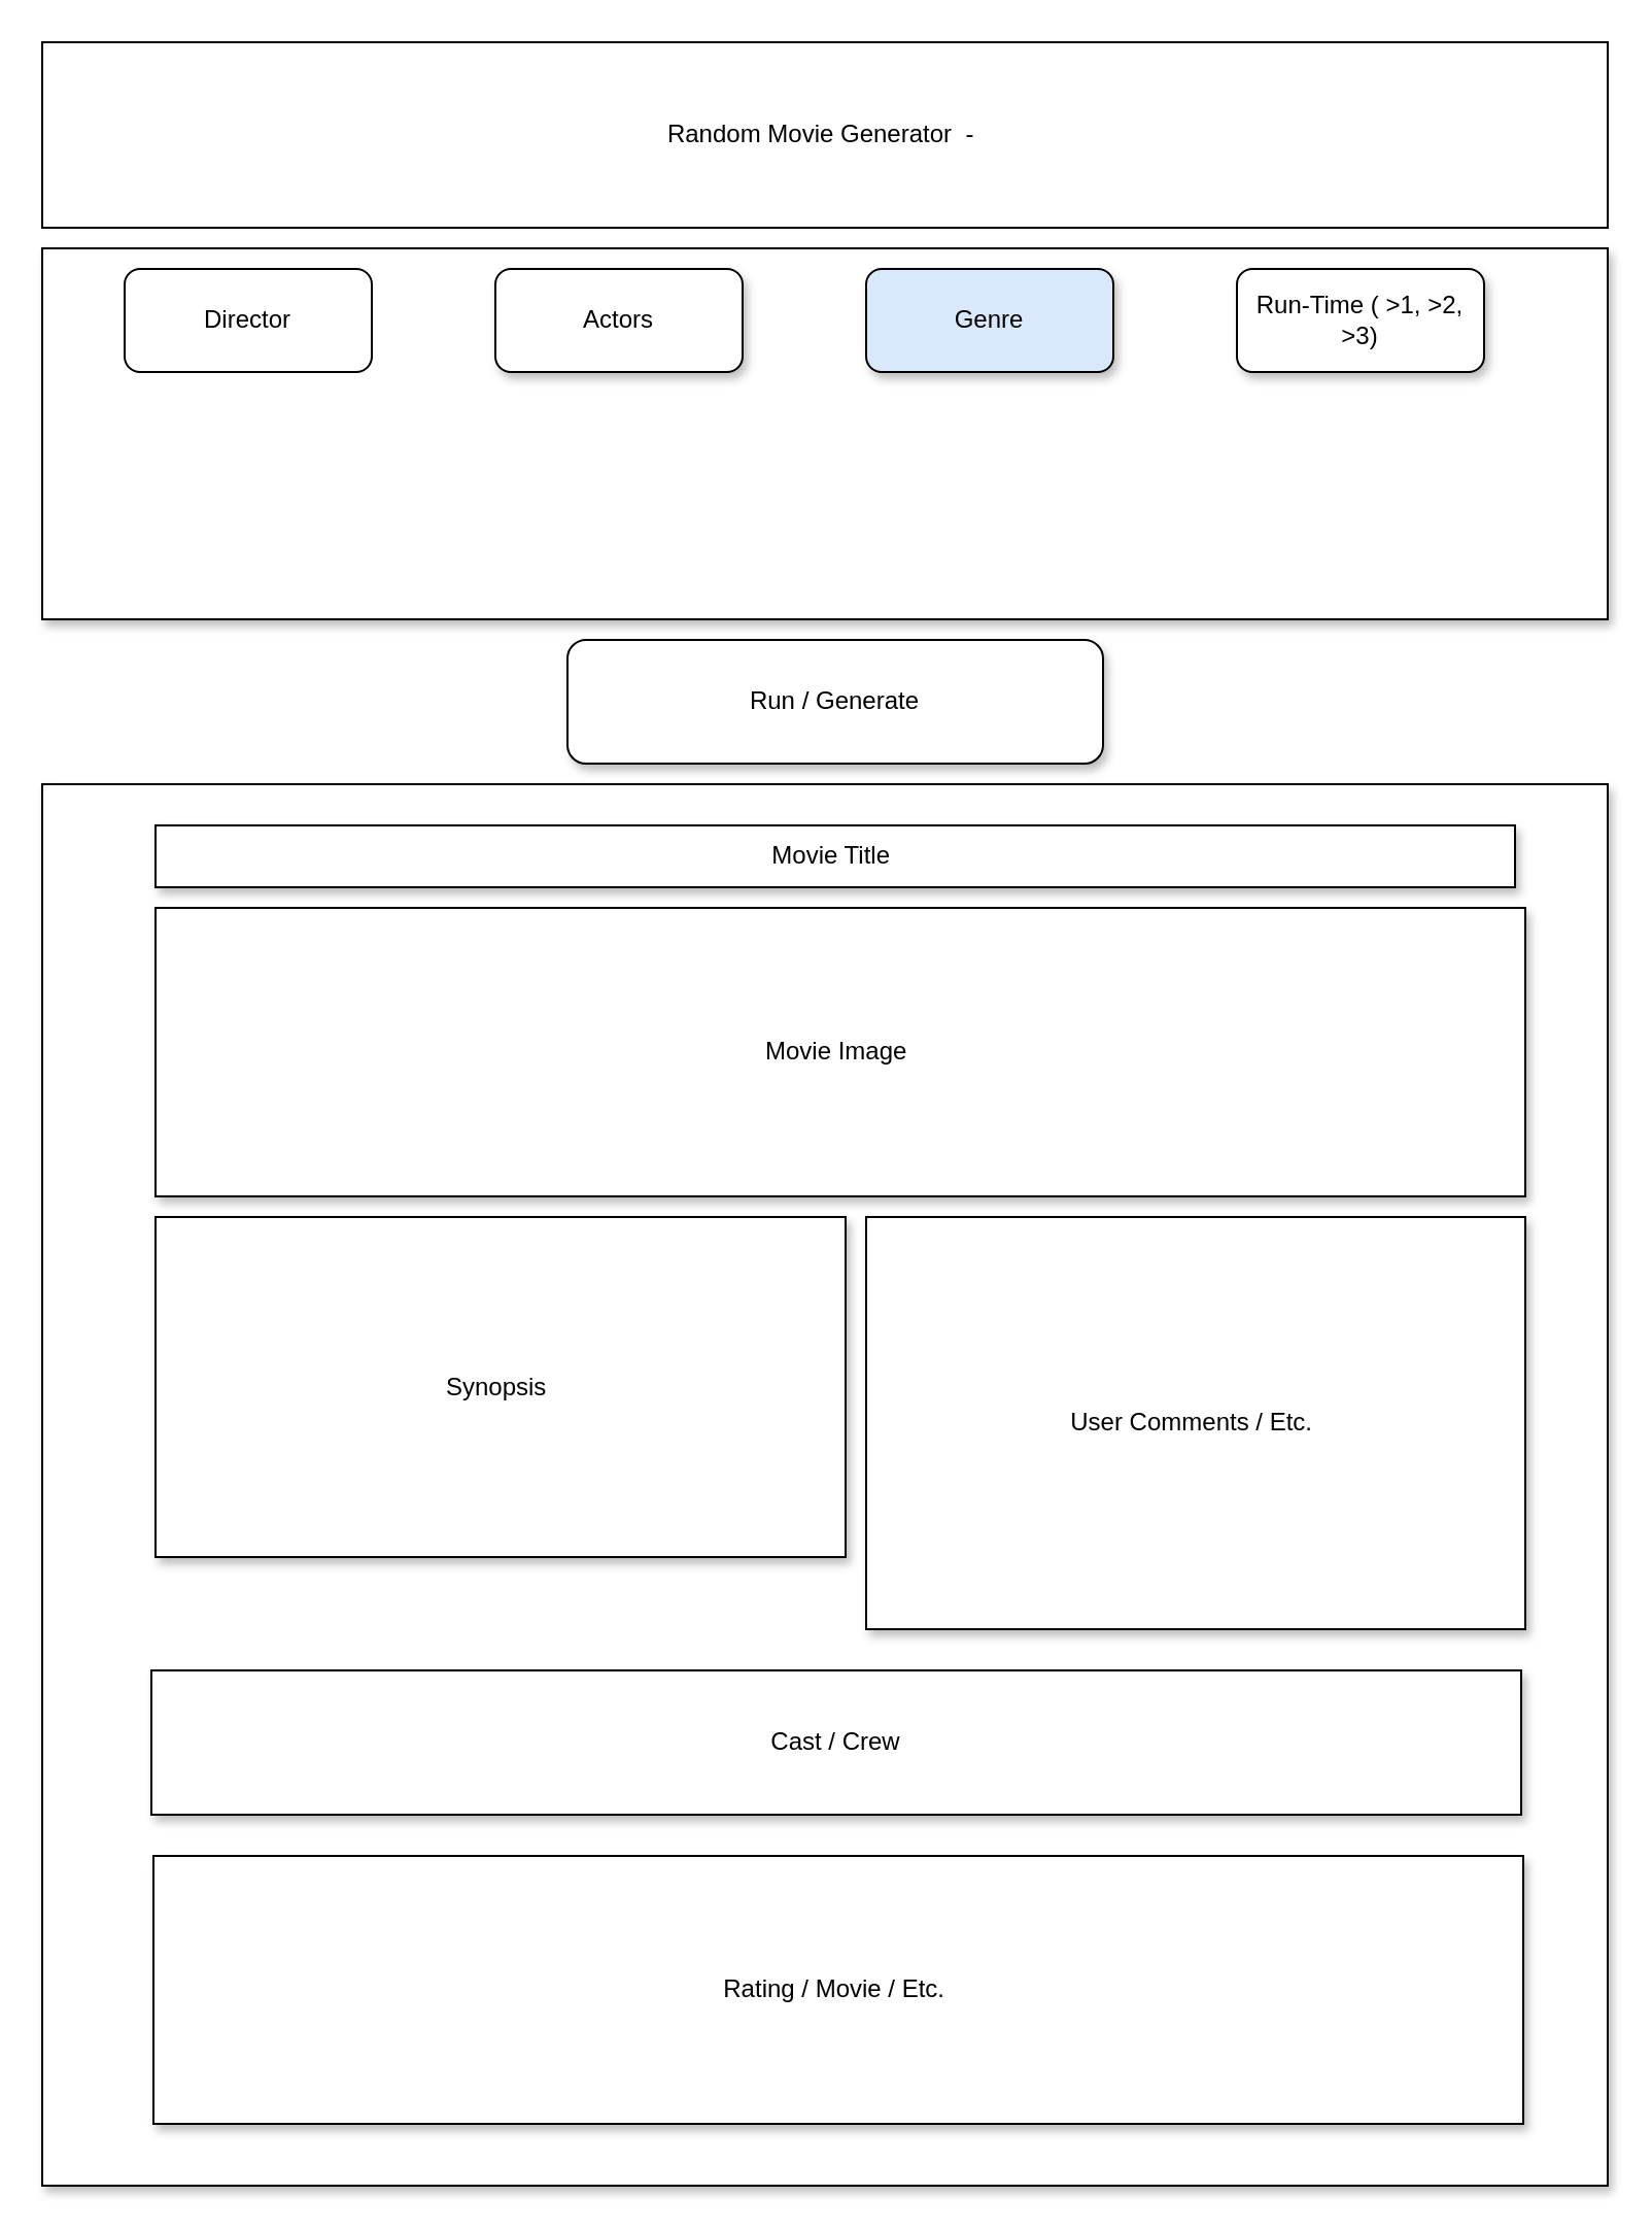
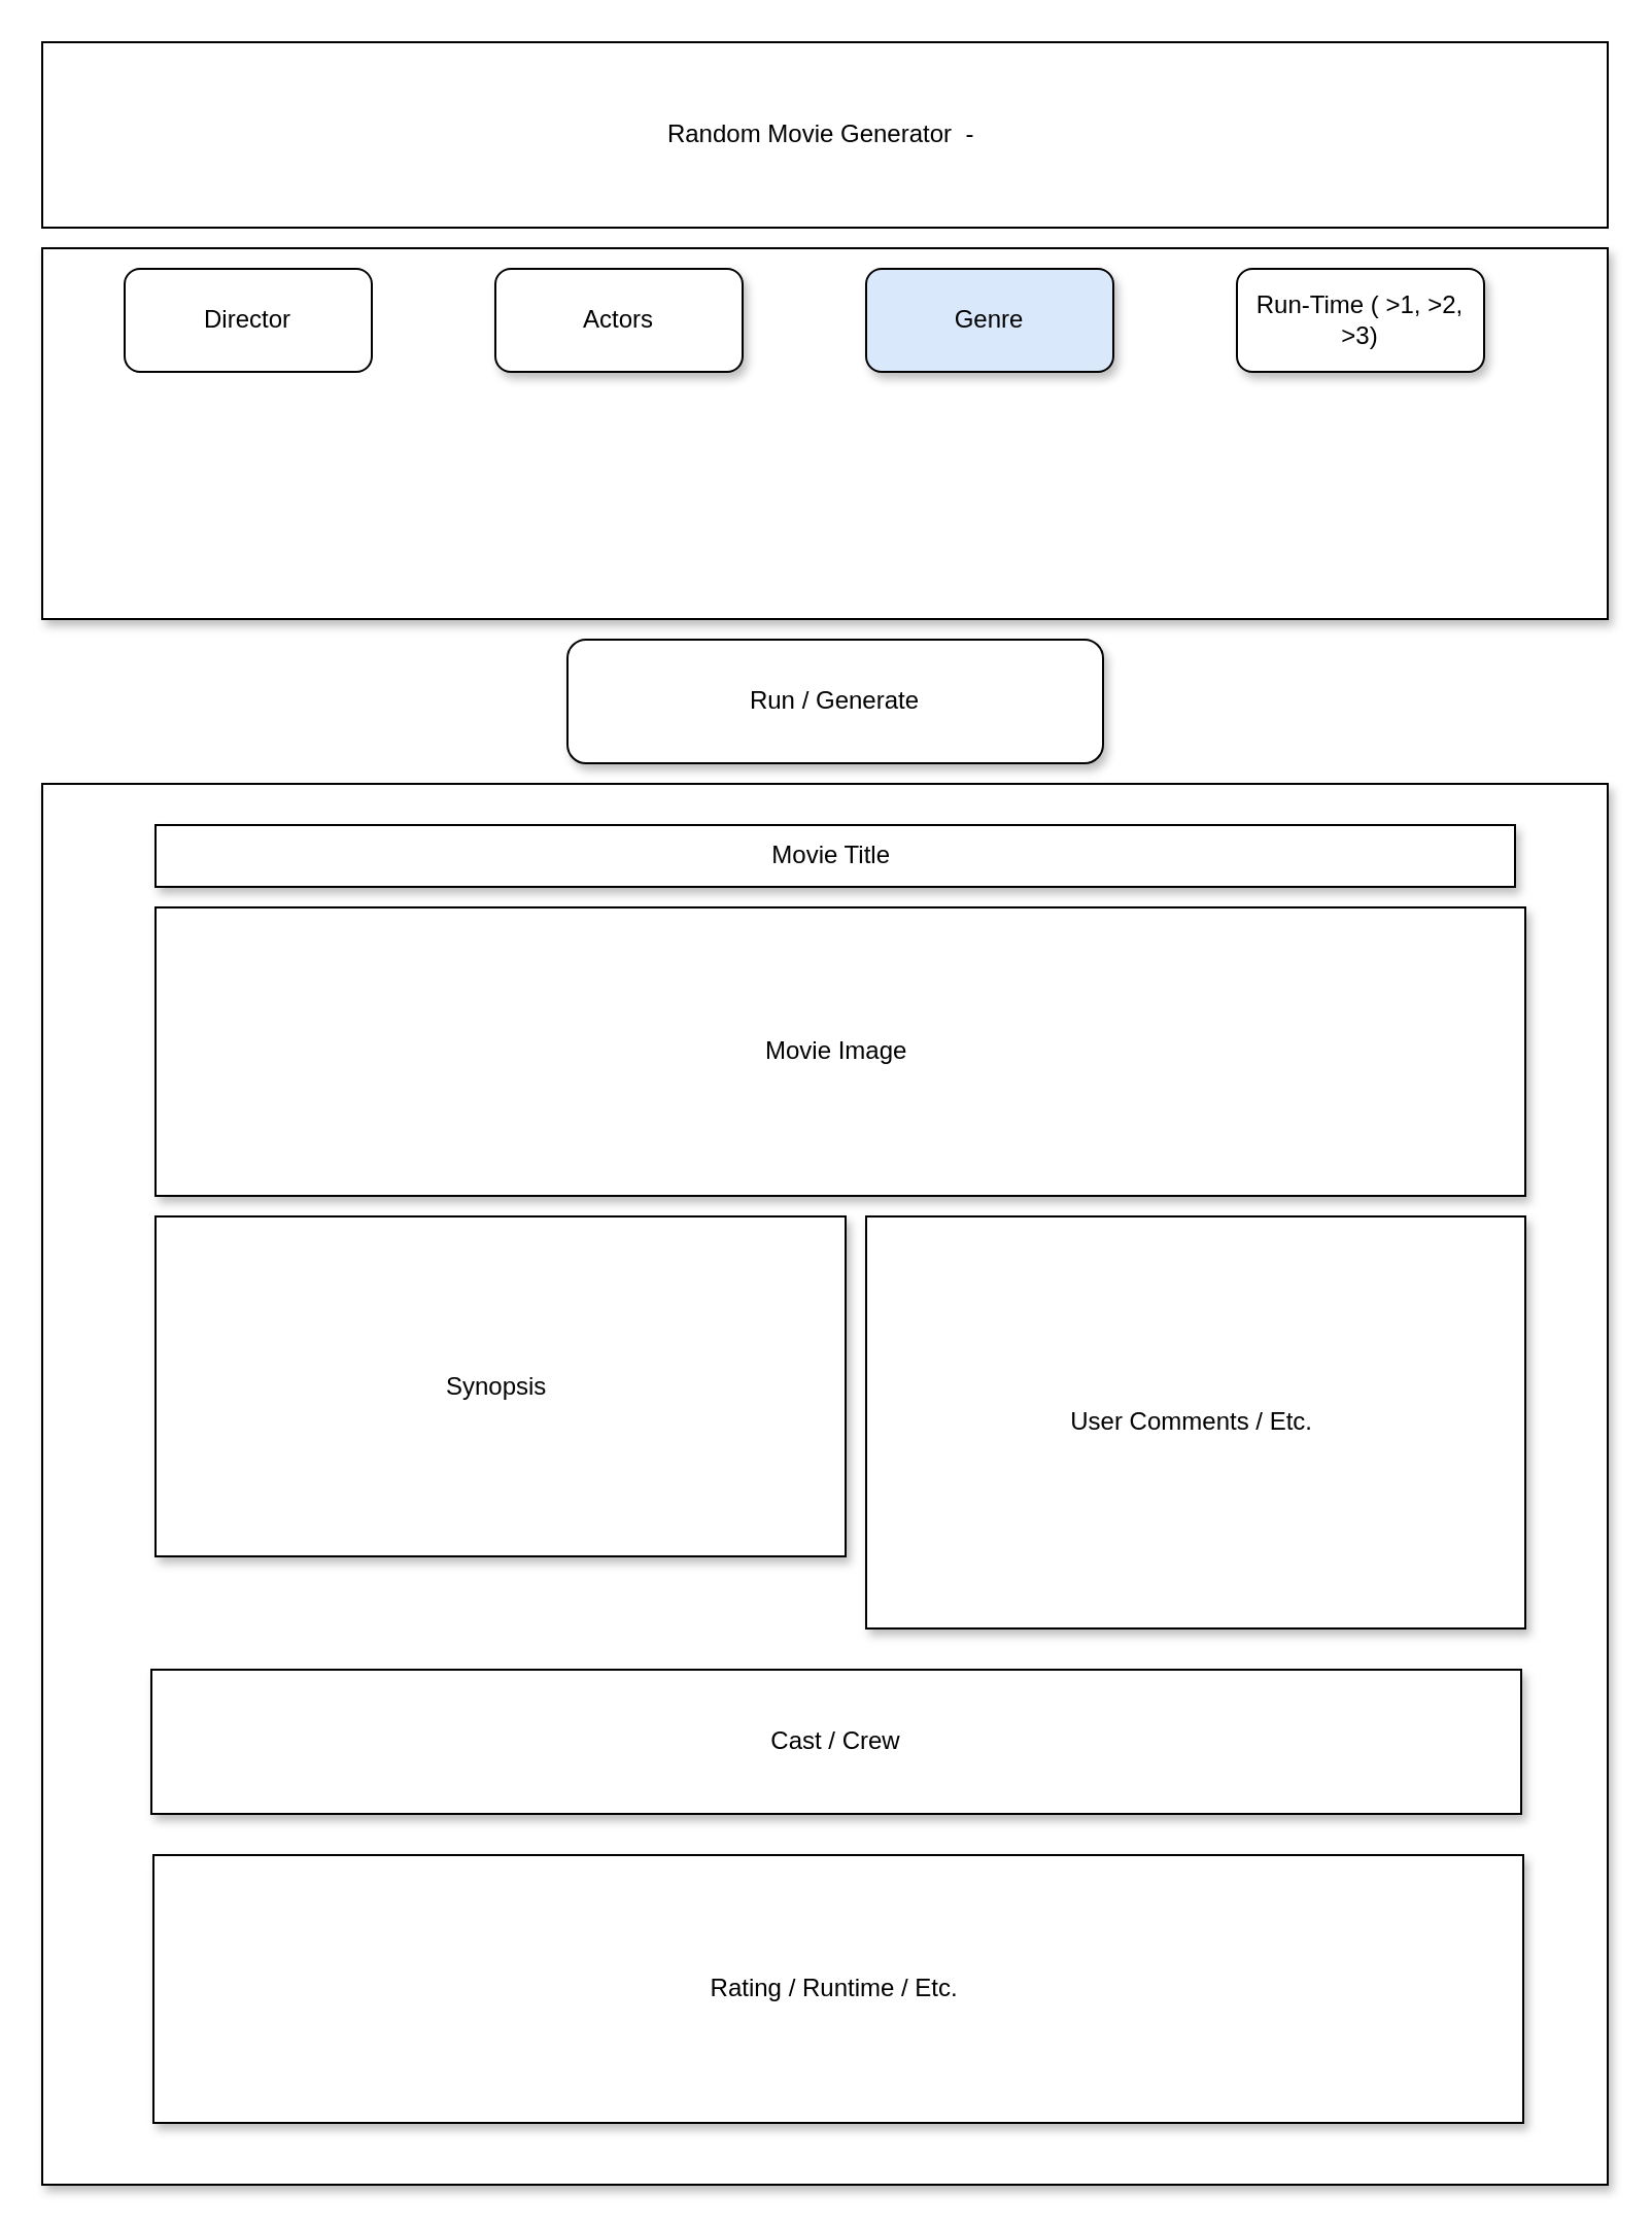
- <mxCell id="14" value="Rating / Movie / Etc.&amp;nbsp;" style="rounded=0;whiteSpace=wrap;html=1;shadow=1;" vertex="1" parent="1"><mxGeometry x="74" y="900" width="665" height="130" as="geometry" /></mxCell>
+ <mxCell id="14" value="Rating / Runtime / Etc.&amp;nbsp;" style="rounded=0;whiteSpace=wrap;html=1;shadow=1;" vertex="1" parent="1"><mxGeometry x="74" y="900" width="665" height="130" as="geometry" /></mxCell>
